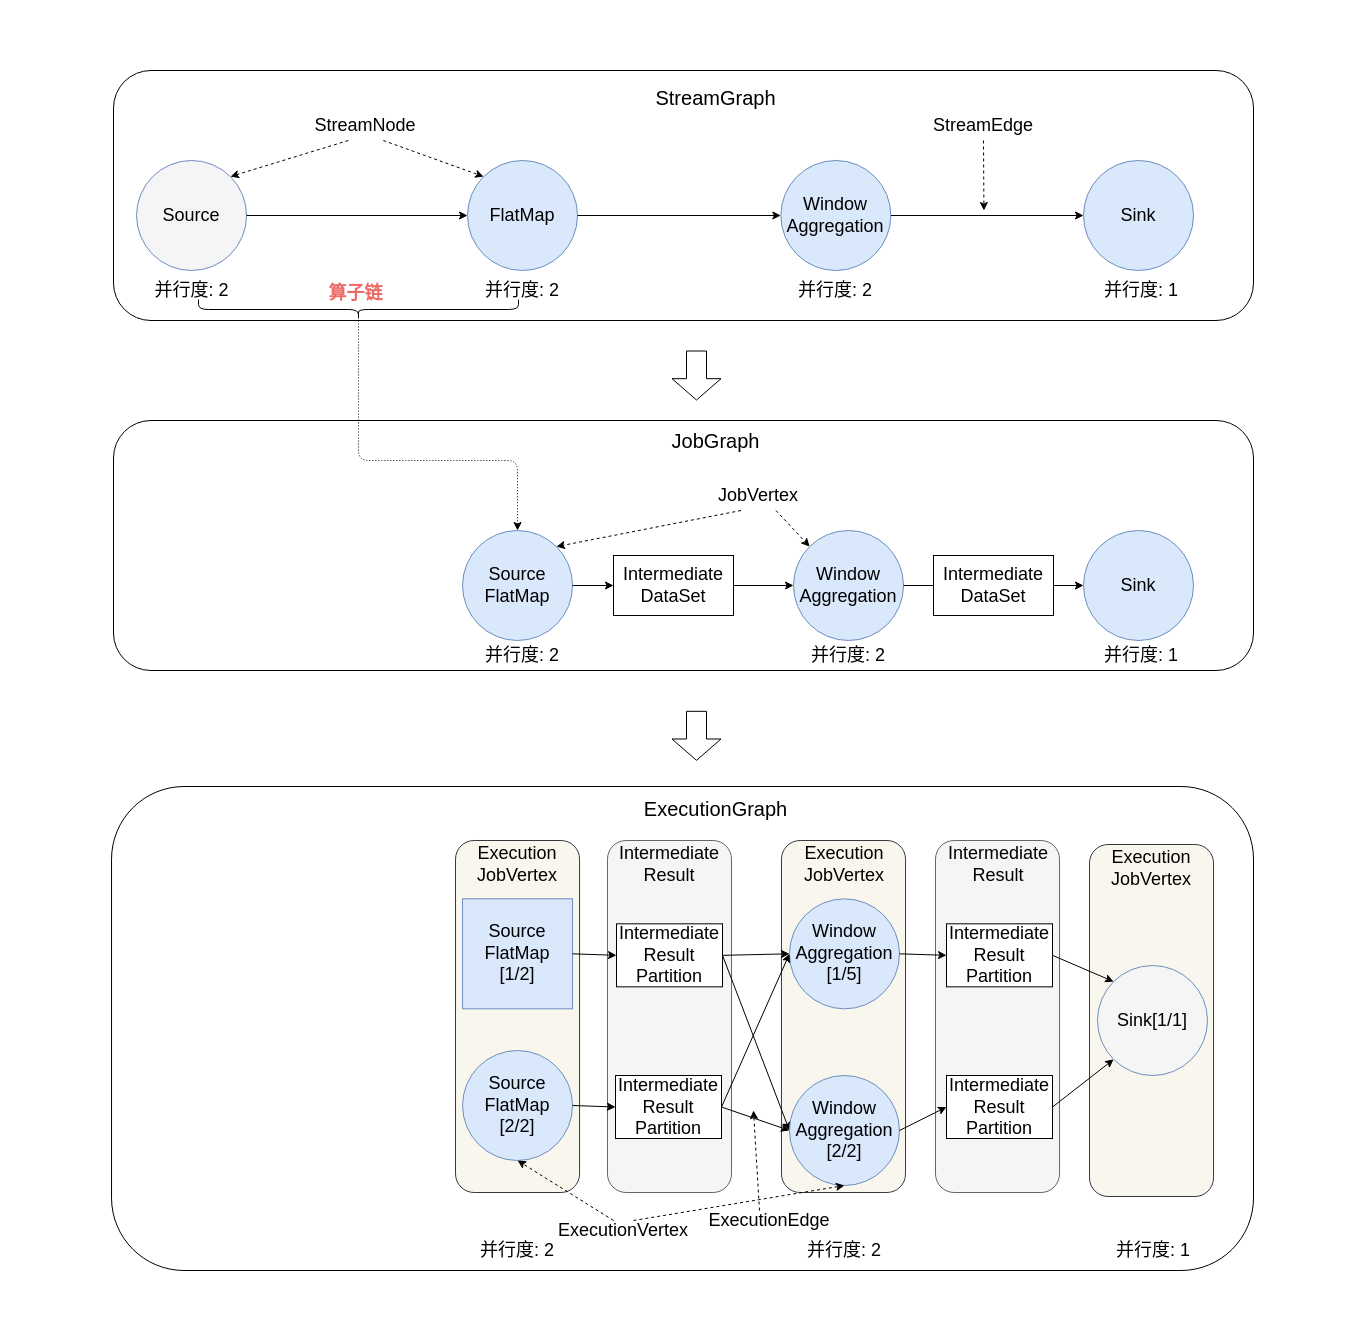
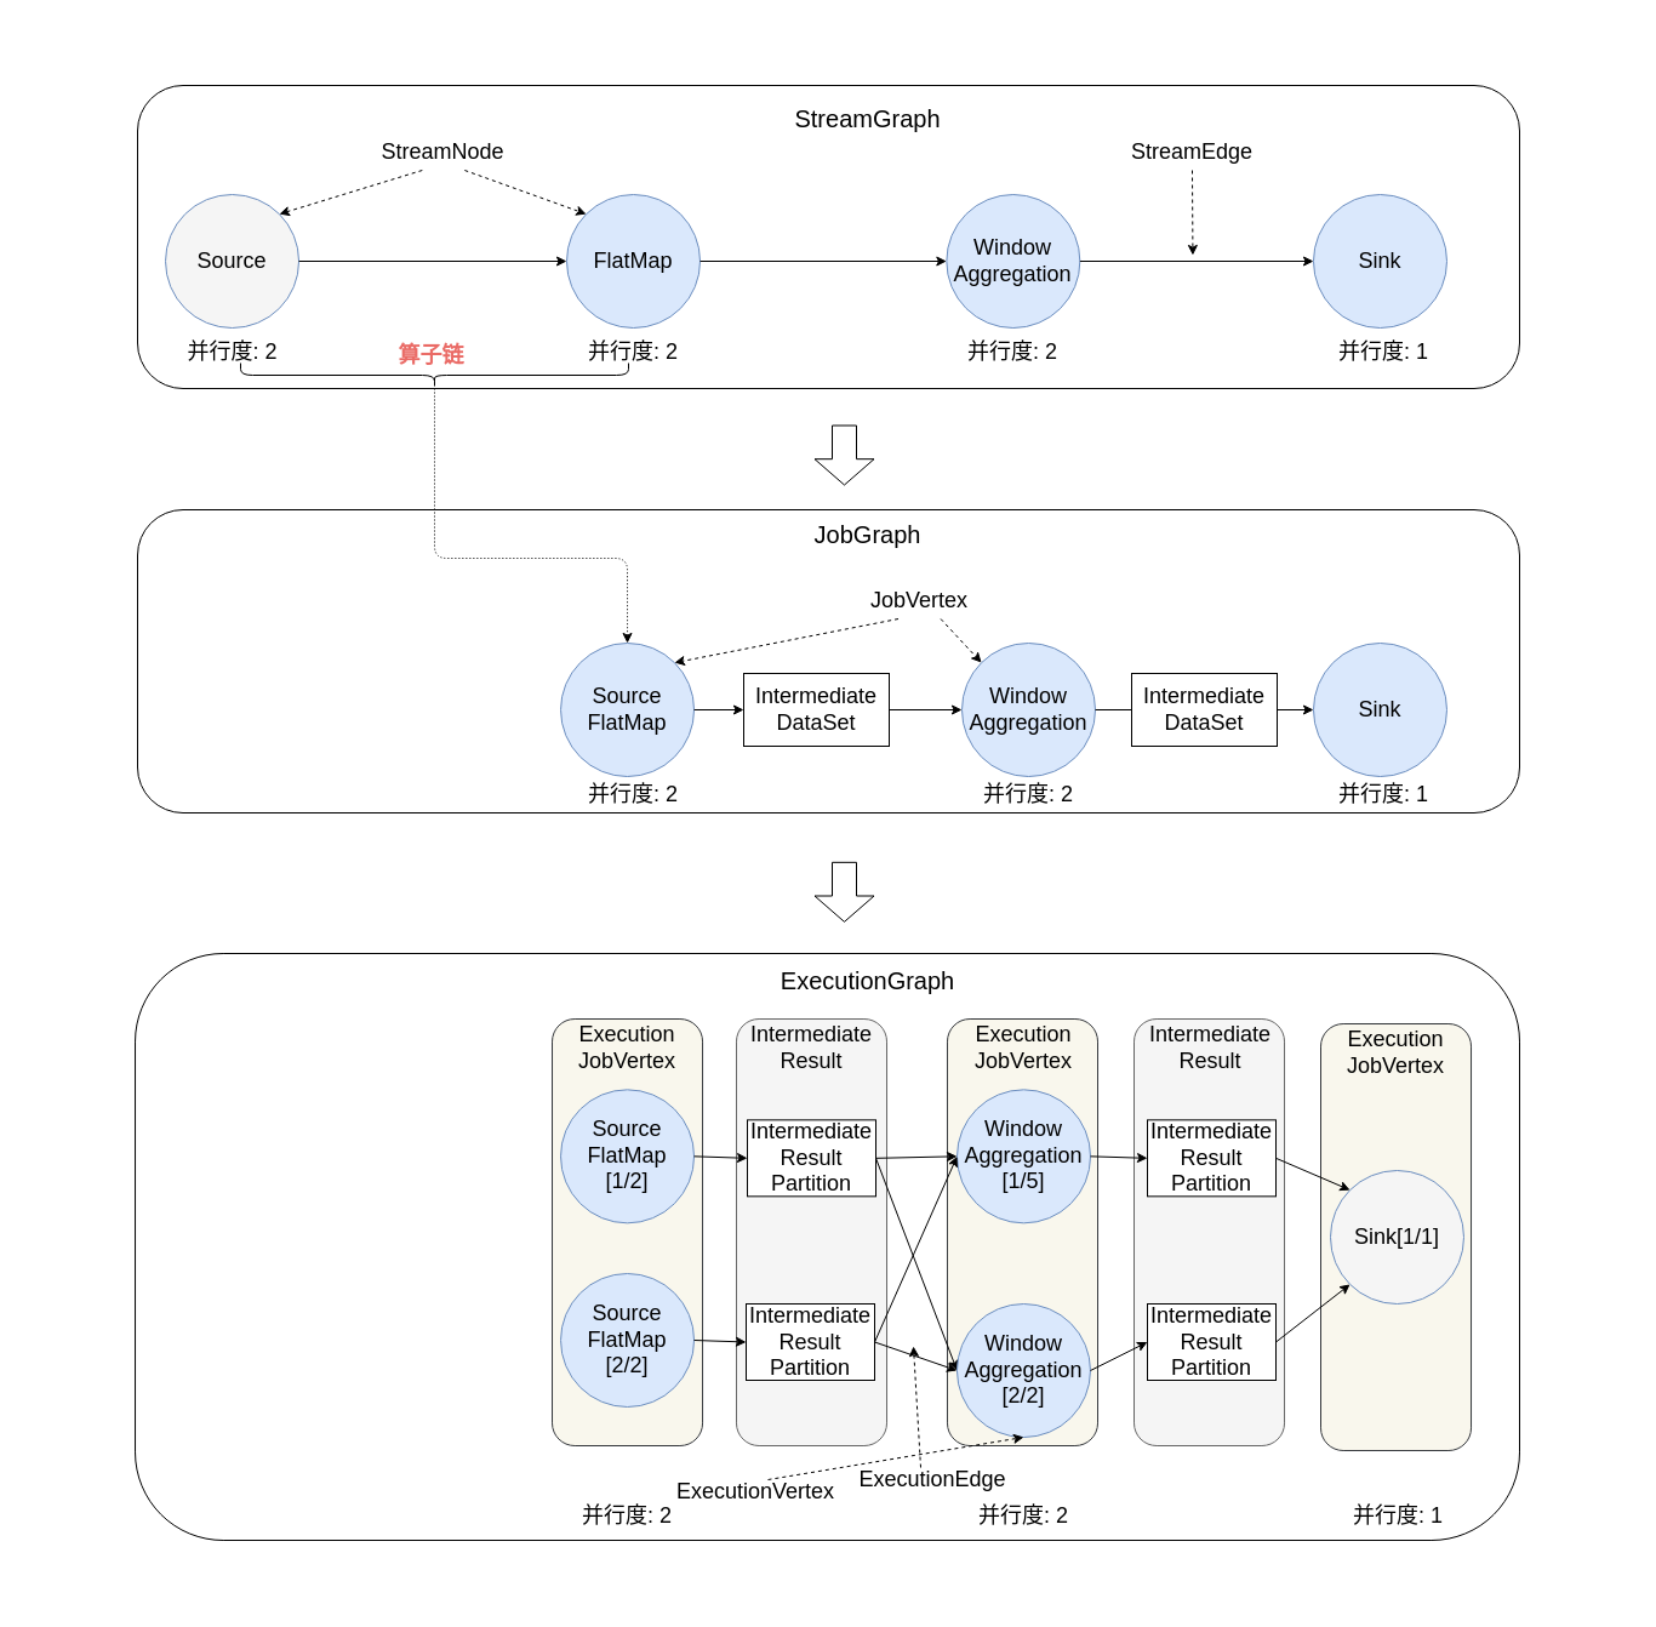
- <mxCell id="44" value="&lt;span style=&quot;font-size: 18px;&quot;&gt;Source FlatMap&lt;br style=&quot;font-size: 18px;&quot;&gt;[1/2]&lt;/span&gt;" style="whiteSpace=wrap;html=1;aspect=fixed;fillColor=#dae8fc;strokeColor=#6c8ebf;fontSize=18;rounded=0;" parent="1" vertex="1"><mxGeometry x="462.04" y="898.33" width="110" height="110" as="geometry" /></mxCell>
+ <mxCell id="44" value="&lt;span style=&quot;font-size: 18px;&quot;&gt;Source FlatMap&lt;br style=&quot;font-size: 18px;&quot;&gt;[1/2]&lt;/span&gt;" style="ellipse;whiteSpace=wrap;html=1;aspect=fixed;fillColor=#dae8fc;strokeColor=#6c8ebf;fontSize=18;" parent="1" vertex="1"><mxGeometry x="462.04" y="898.33" width="110" height="110" as="geometry" /></mxCell>
- <mxCell id="70" value="" style="endArrow=classic;html=1;exitX=0.25;exitY=0;exitDx=0;exitDy=0;entryX=0.5;entryY=1;entryDx=0;entryDy=0;dashed=1;fontSize=18;" parent="1" source="69" target="55" edge="1"><mxGeometry width="50" height="50" relative="1" as="geometry"><mxPoint x="750.5" y="520" as="sourcePoint" /><mxPoint x="565.931" y="556.109" as="targetPoint" /></mxGeometry></mxCell>
